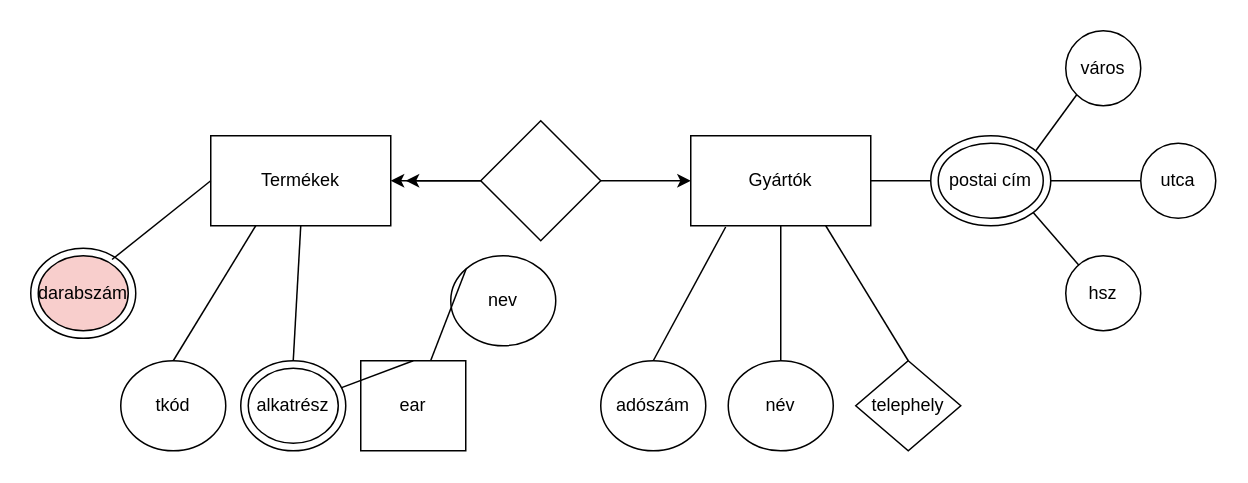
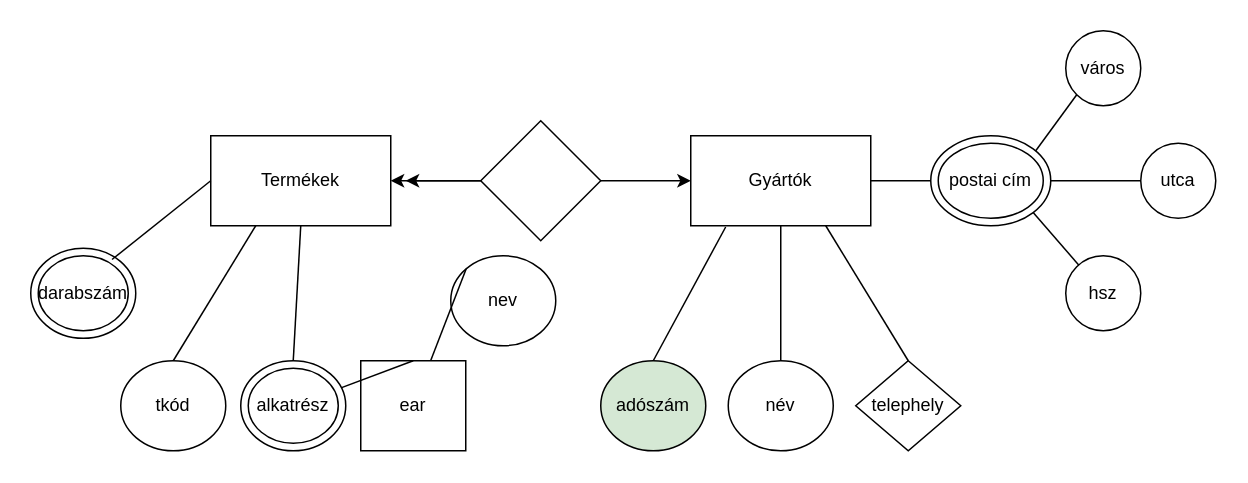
- <mxCell id="31" value="darabszám" style="ellipse;whiteSpace=wrap;html=1;fillColor=#f8cecc;" vertex="1" parent="1"><mxGeometry x="25" y="170" width="60" height="50" as="geometry" /></mxCell>
+ <mxCell id="31" value="darabszám" style="ellipse;whiteSpace=wrap;html=1;" vertex="1" parent="1"><mxGeometry x="25" y="170" width="60" height="50" as="geometry" /></mxCell>
- <mxCell id="12" value="adószám" style="ellipse;whiteSpace=wrap;html=1;" vertex="1" parent="1"><mxGeometry x="400" y="240" width="70" height="60" as="geometry" /></mxCell>
+ <mxCell id="12" value="adószám" style="ellipse;whiteSpace=wrap;html=1;fillColor=#d5e8d4;" vertex="1" parent="1"><mxGeometry x="400" y="240" width="70" height="60" as="geometry" /></mxCell>
